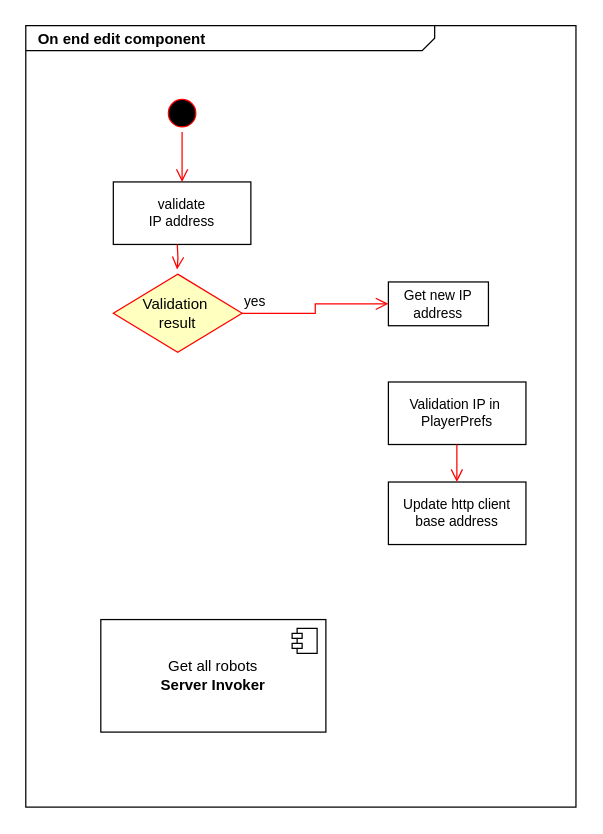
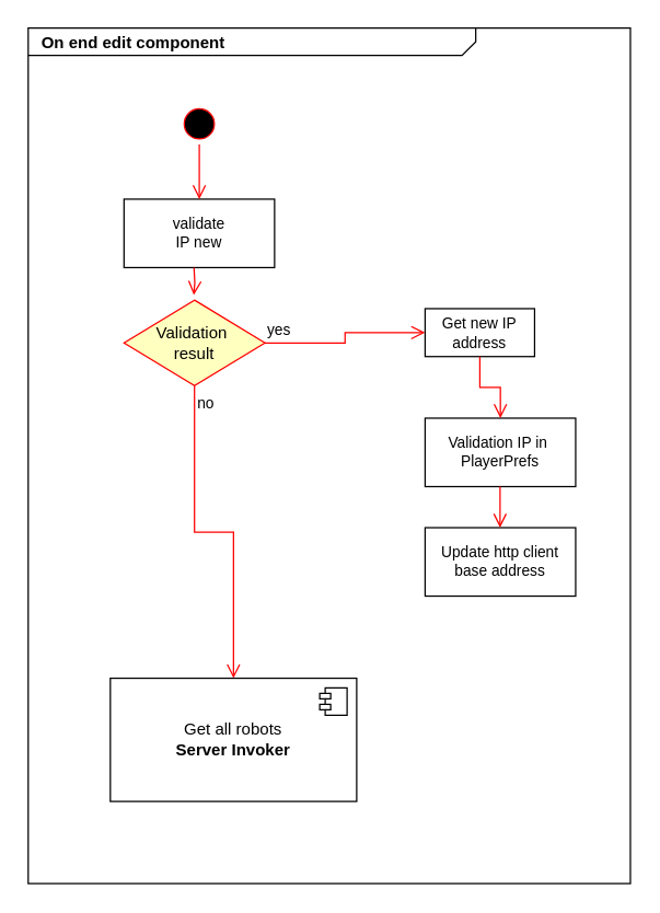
- <mxCell id="3" value="validate &lt;br style=&quot;font-size: 11px;&quot;&gt;IP address" style="html=1;whiteSpace=wrap;fontSize=11;" parent="1" vertex="1"><mxGeometry x="90" y="145" width="110" height="50" as="geometry" /></mxCell>
+ <mxCell id="3" value="validate &lt;br style=&quot;font-size: 11px;&quot;&gt;IP new" style="html=1;whiteSpace=wrap;fontSize=11;" parent="1" vertex="1"><mxGeometry x="90" y="145" width="110" height="50" as="geometry" /></mxCell>
+ <mxCell id="12" value="" style="edgeStyle=orthogonalEdgeStyle;html=1;align=left;verticalAlign=top;endArrow=open;endSize=8;strokeColor=#ff0000;rounded=0;exitX=0.5;exitY=1;exitDx=0;exitDy=0;entryX=0.5;entryY=0;entryDx=0;entryDy=0;" parent="1" source="4" target="5" edge="1"><mxGeometry x="-1" relative="1" as="geometry"><mxPoint x="180" y="505" as="targetPoint" /><mxPoint x="152" y="291" as="sourcePoint" /><mxPoint as="offset" /></mxGeometry></mxCell>
+ <mxCell id="9" value="no" style="edgeStyle=orthogonalEdgeStyle;html=1;align=left;verticalAlign=top;endArrow=open;endSize=8;strokeColor=#ff0000;rounded=0;" parent="1" source="7" target="10" edge="1"><mxGeometry x="-1" relative="1" as="geometry"><mxPoint x="130" y="325" as="targetPoint" /></mxGeometry></mxCell>
